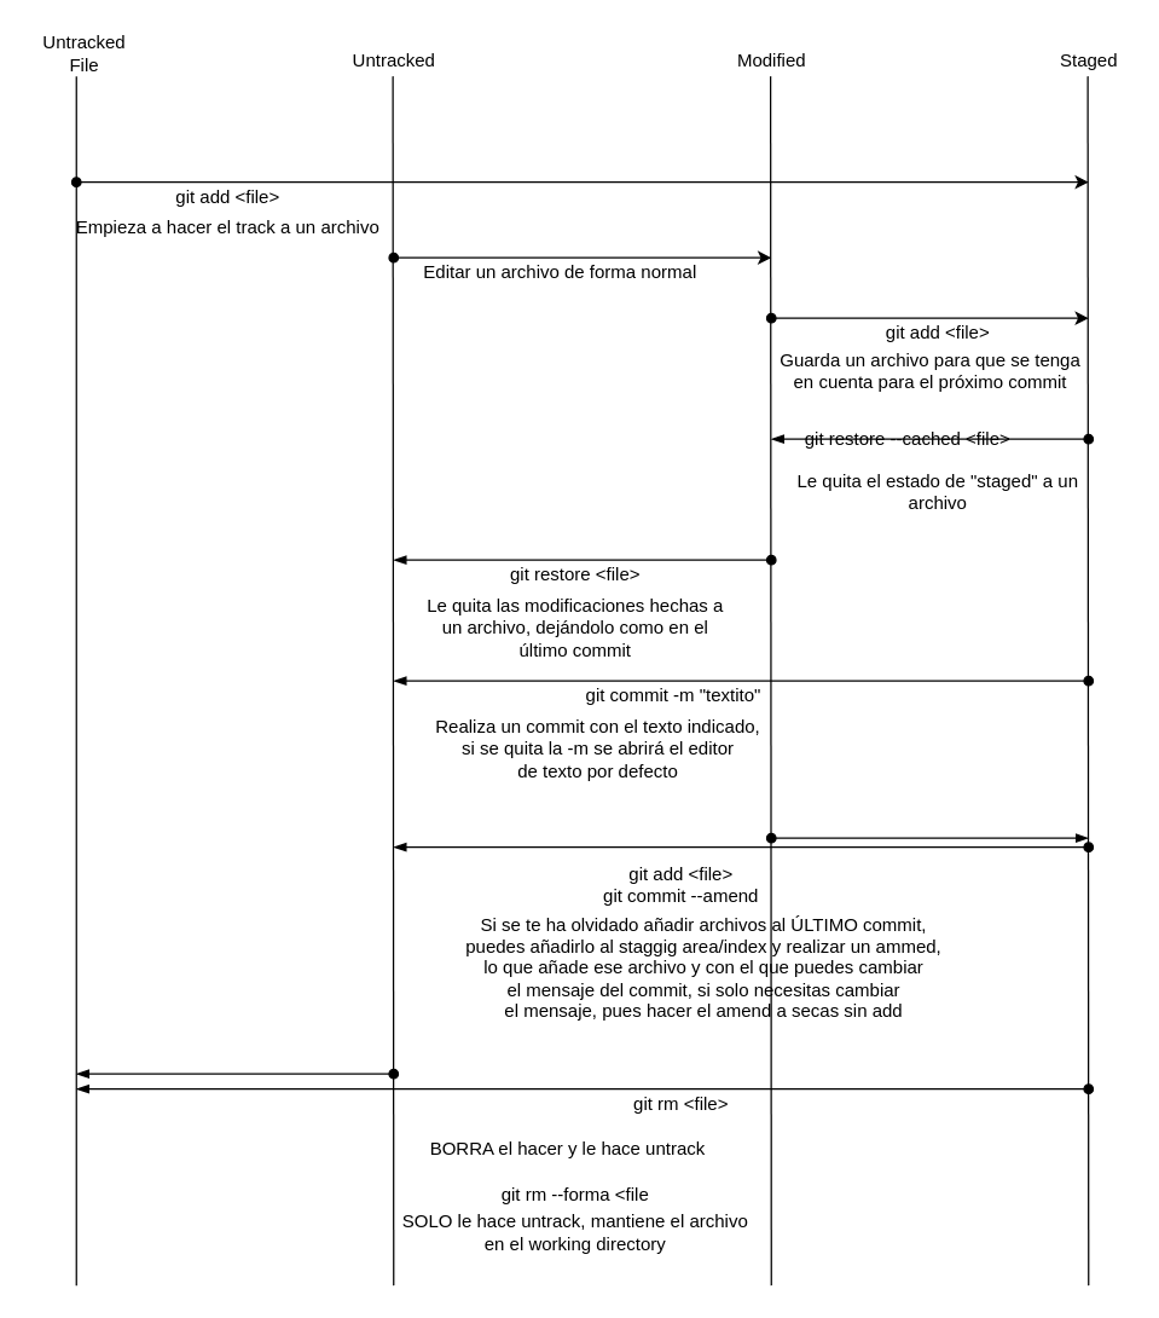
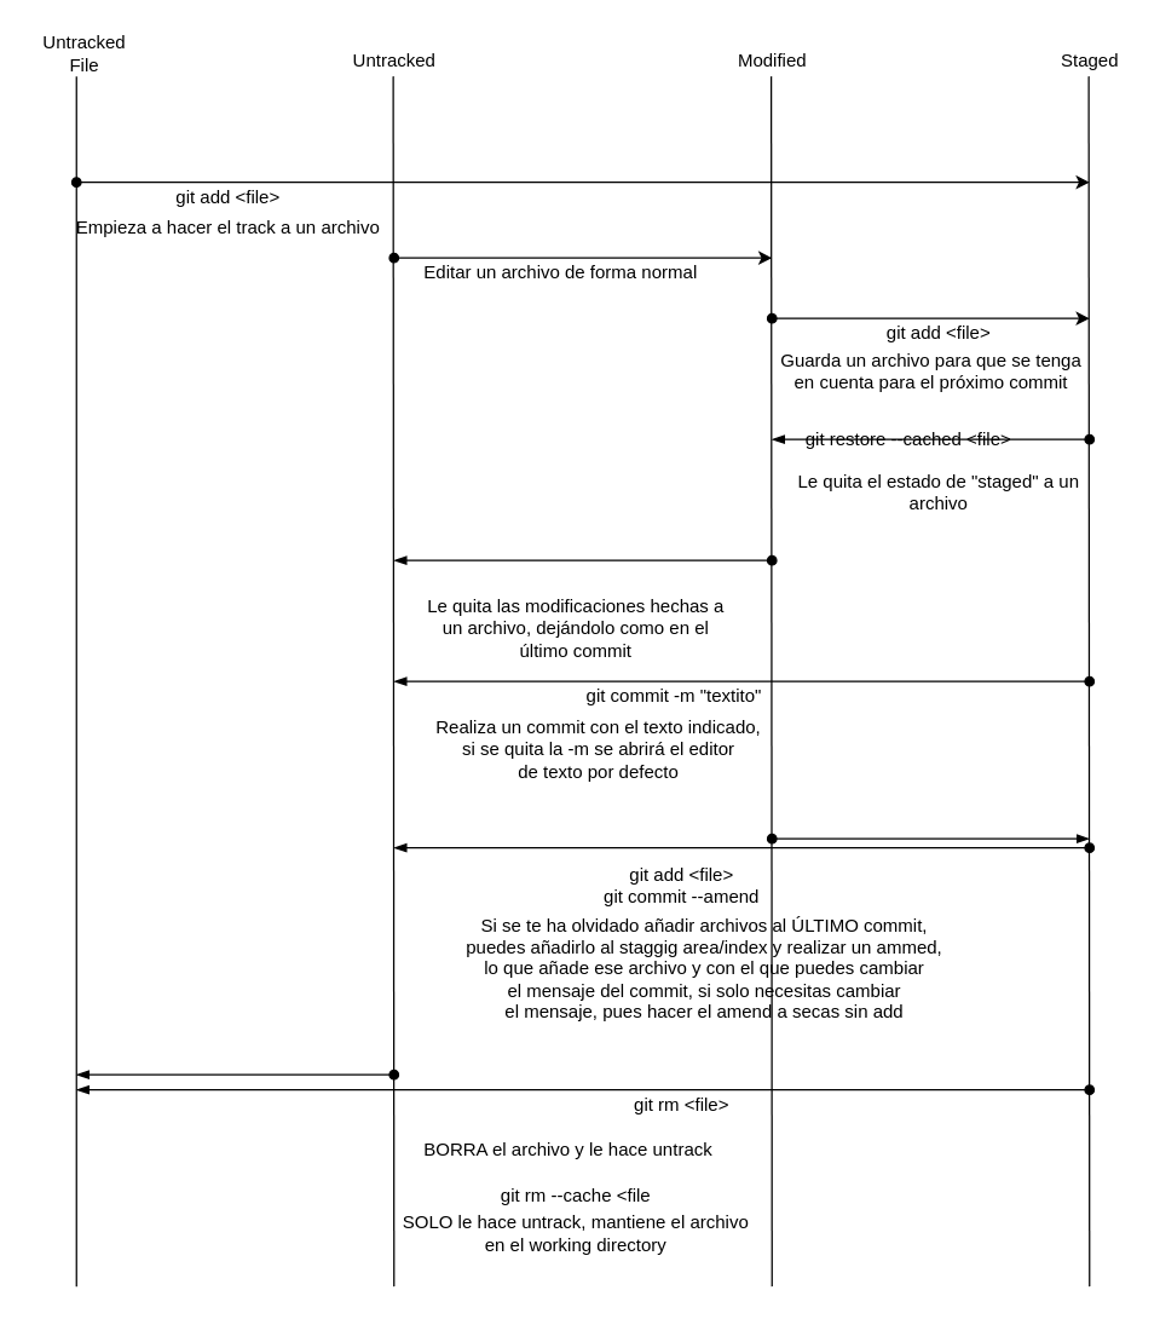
- <mxCell id="21" value="git restore &amp;lt;file&amp;gt;" style="text;html=1;align=center;verticalAlign=middle;resizable=0;points=[];autosize=1;" vertex="1" parent="1"><mxGeometry x="330" y="370" width="100" height="20" as="geometry" /></mxCell>
- <mxCell id="33" value="BORRA el hacer y le hace untrack" style="text;html=1;align=center;verticalAlign=middle;resizable=0;points=[];autosize=1;" vertex="1" parent="1"><mxGeometry x="270" y="750" width="210" height="20" as="geometry" /></mxCell>
+ <mxCell id="33" value="BORRA el archivo y le hace untrack" style="text;html=1;align=center;verticalAlign=middle;resizable=0;points=[];autosize=1;" vertex="1" parent="1"><mxGeometry x="270" y="750" width="210" height="20" as="geometry" /></mxCell>
- <mxCell id="34" value="git rm --forma &amp;lt;file" style="text;html=1;align=center;verticalAlign=middle;resizable=0;points=[];autosize=1;" vertex="1" parent="1"><mxGeometry x="325" y="780" width="110" height="20" as="geometry" /></mxCell>
+ <mxCell id="34" value="git rm --cache &amp;lt;file" style="text;html=1;align=center;verticalAlign=middle;resizable=0;points=[];autosize=1;" vertex="1" parent="1"><mxGeometry x="325" y="780" width="110" height="20" as="geometry" /></mxCell>
